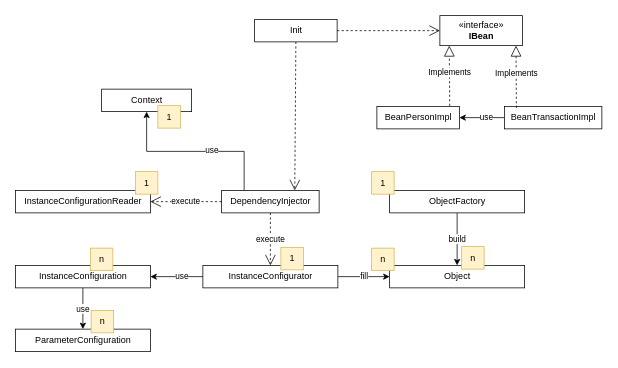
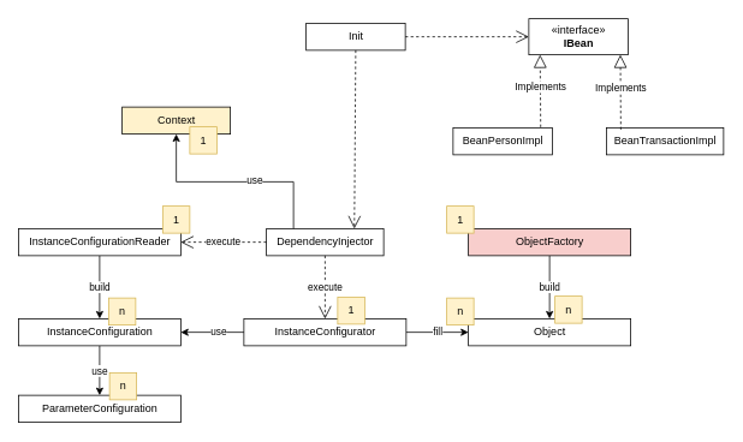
- <mxCell id="19" value="Context" style="html=1;" vertex="1" parent="1"><mxGeometry x="135" y="118" width="120" height="30" as="geometry" /></mxCell>
+ <mxCell id="19" value="Context" style="html=1;fillColor=#fff2cc;" vertex="1" parent="1"><mxGeometry x="135" y="118" width="120" height="30" as="geometry" /></mxCell>
- <mxCell id="6" value="" style="edgeStyle=orthogonalEdgeStyle;rounded=0;orthogonalLoop=1;jettySize=auto;html=1;" edge="1" parent="1" source="8" target="3"><mxGeometry relative="1" as="geometry" /></mxCell>
- <mxCell id="7" value="use" style="edgeLabel;html=1;align=center;verticalAlign=middle;resizable=0;points=[];" vertex="1" connectable="0" parent="6"><mxGeometry x="-0.182" y="-2" relative="1" as="geometry"><mxPoint as="offset" /></mxGeometry></mxCell>
- <mxCell id="18" value="ObjectFactory" style="html=1;" vertex="1" parent="1"><mxGeometry x="519" y="253" width="180" height="30" as="geometry" /></mxCell>
+ <mxCell id="18" value="ObjectFactory" style="html=1;fillColor=#f8cecc;" vertex="1" parent="1"><mxGeometry x="519" y="253" width="180" height="30" as="geometry" /></mxCell>
+ <mxCell id="13" value="build" style="edgeStyle=orthogonalEdgeStyle;rounded=0;orthogonalLoop=1;jettySize=auto;html=1;labelBackgroundColor=#FFFFFF;labelBorderColor=none;" edge="1" parent="1" source="14" target="22"><mxGeometry relative="1" as="geometry" /></mxCell>
